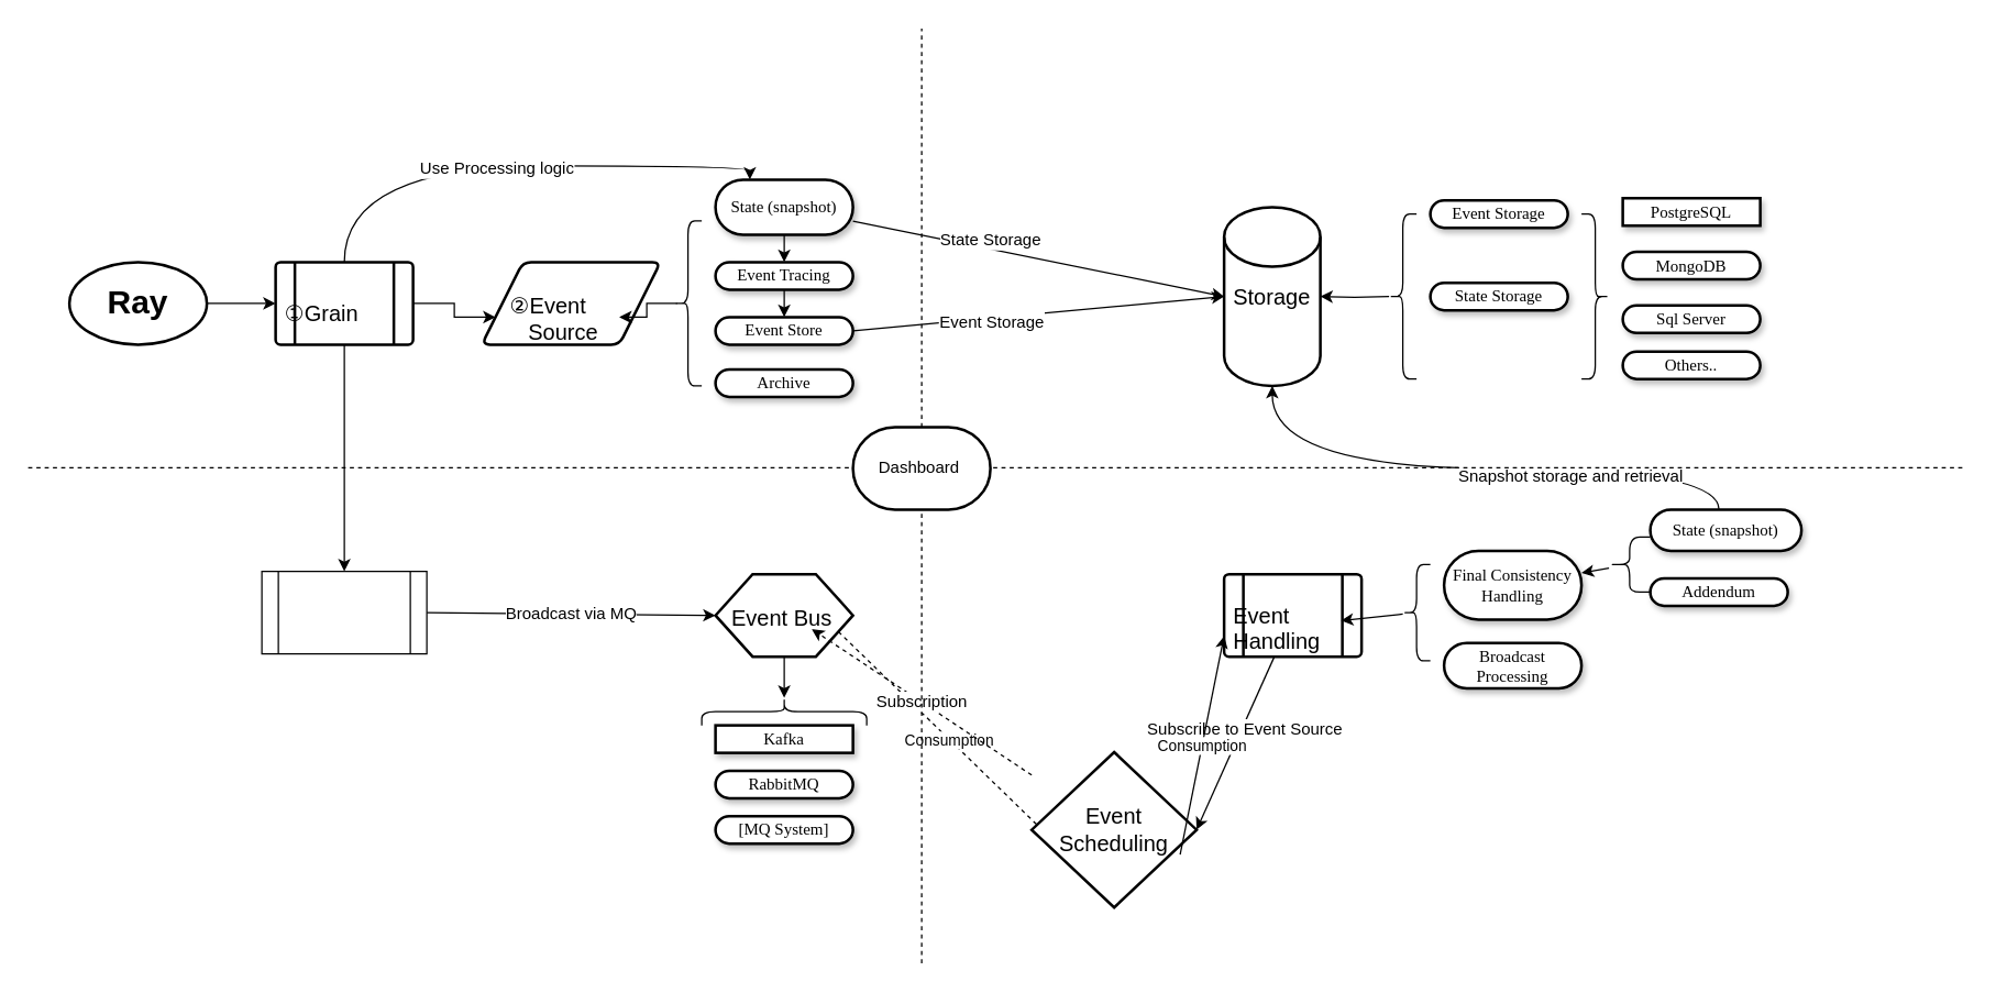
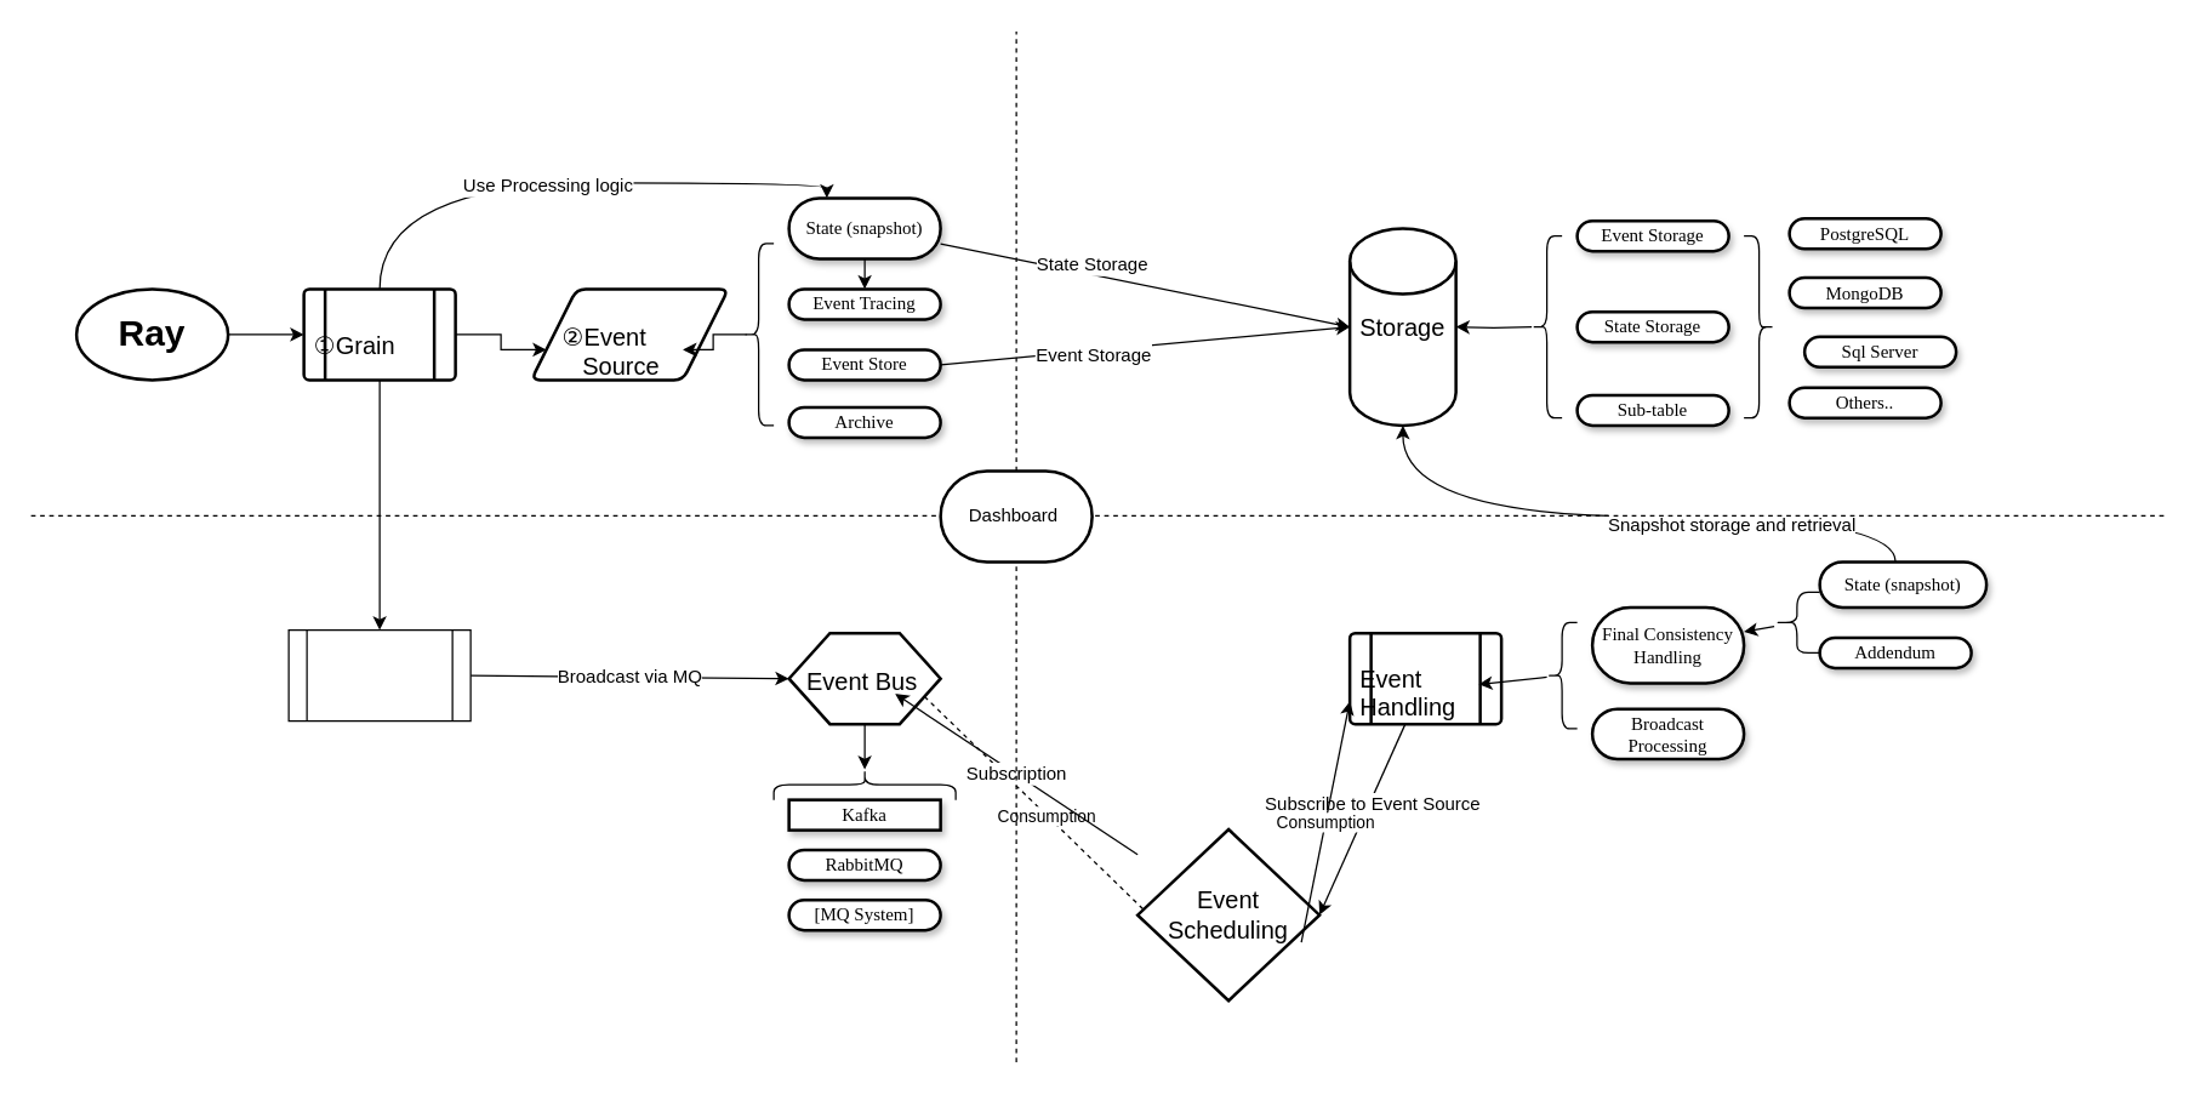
- <mxCell id="33" value="PostgreSQL&lt;br&gt;" style="whiteSpace=wrap;html=1;shadow=1;comic=0;labelBackgroundColor=none;strokeColor=#000000;strokeWidth=2;fillColor=#FFFFFF;fontFamily=Verdana;fontSize=12;fontColor=#000000;align=center;arcSize=50;rounded=0;" parent="1" vertex="1"><mxGeometry x="1180" y="143.5" width="100" height="20" as="geometry" /></mxCell>
+ <mxCell id="33" value="PostgreSQL&lt;br&gt;" style="whiteSpace=wrap;html=1;rounded=1;shadow=1;comic=0;labelBackgroundColor=none;strokeColor=#000000;strokeWidth=2;fillColor=#FFFFFF;fontFamily=Verdana;fontSize=12;fontColor=#000000;align=center;arcSize=50;" parent="1" vertex="1"><mxGeometry x="1180" y="143.5" width="100" height="20" as="geometry" /></mxCell>
- <mxCell id="18" value="" style="edgeStyle=orthogonalEdgeStyle;curved=1;rounded=0;orthogonalLoop=1;jettySize=auto;html=1;fontSize=12;entryX=0.5;entryY=0;entryDx=0;entryDy=0;" parent="1" source="19" target="22" edge="1"><mxGeometry relative="1" as="geometry"><mxPoint x="700" y="200" as="targetPoint" /></mxGeometry></mxCell>
- <mxCell id="34" value="Sql Server&lt;br&gt;" style="whiteSpace=wrap;html=1;rounded=1;shadow=1;comic=0;labelBackgroundColor=none;strokeColor=#000000;strokeWidth=2;fillColor=#FFFFFF;fontFamily=Verdana;fontSize=12;fontColor=#000000;align=center;arcSize=50;" parent="1" vertex="1"><mxGeometry x="1180" y="221.5" width="100" height="20" as="geometry" /></mxCell>
+ <mxCell id="34" value="Sql Server&lt;br&gt;" style="whiteSpace=wrap;html=1;rounded=1;shadow=1;comic=0;labelBackgroundColor=none;strokeColor=#000000;strokeWidth=2;fillColor=#FFFFFF;fontFamily=Verdana;fontSize=12;fontColor=#000000;align=center;arcSize=50;" parent="1" vertex="1"><mxGeometry x="1190" y="221.5" width="100" height="20" as="geometry" /></mxCell>
+ <mxCell id="29" value="Sub-table" style="whiteSpace=wrap;html=1;rounded=1;shadow=1;comic=0;labelBackgroundColor=none;strokeColor=#000000;strokeWidth=2;fillColor=#FFFFFF;fontFamily=Verdana;fontSize=12;fontColor=#000000;align=center;arcSize=50;" parent="1" vertex="1"><mxGeometry x="1040" y="260" width="100" height="20" as="geometry" /></mxCell>
- <mxCell id="48" value="Subscription" style="rounded=0;orthogonalLoop=1;jettySize=auto;html=1;fontSize=12;dashed=1;" parent="1" source="49" target="39" edge="1"><mxGeometry relative="1" as="geometry" /></mxCell>
+ <mxCell id="48" value="Subscription" style="rounded=0;orthogonalLoop=1;jettySize=auto;html=1;fontSize=12;dashed=0;" parent="1" source="49" target="39" edge="1"><mxGeometry relative="1" as="geometry" /></mxCell>
